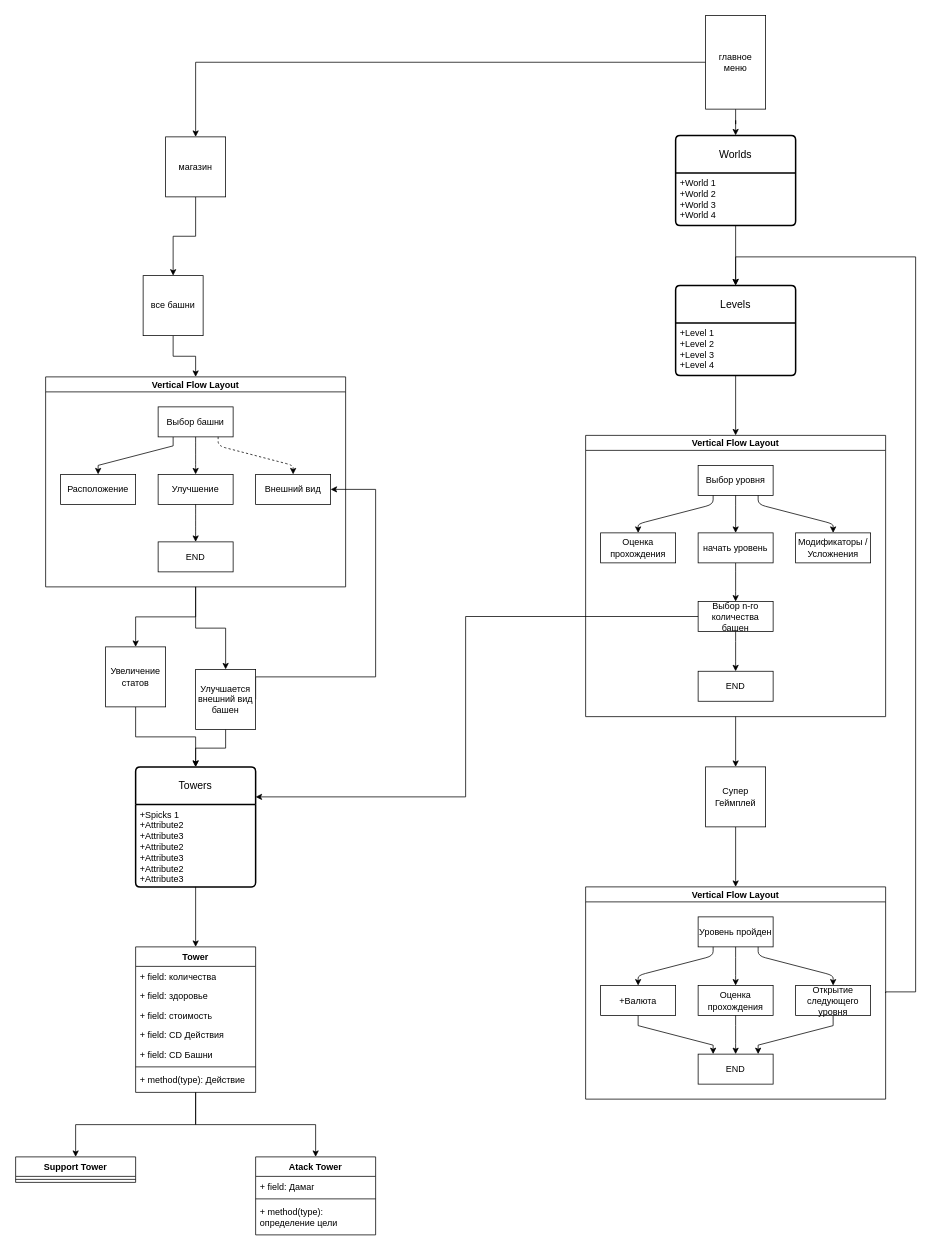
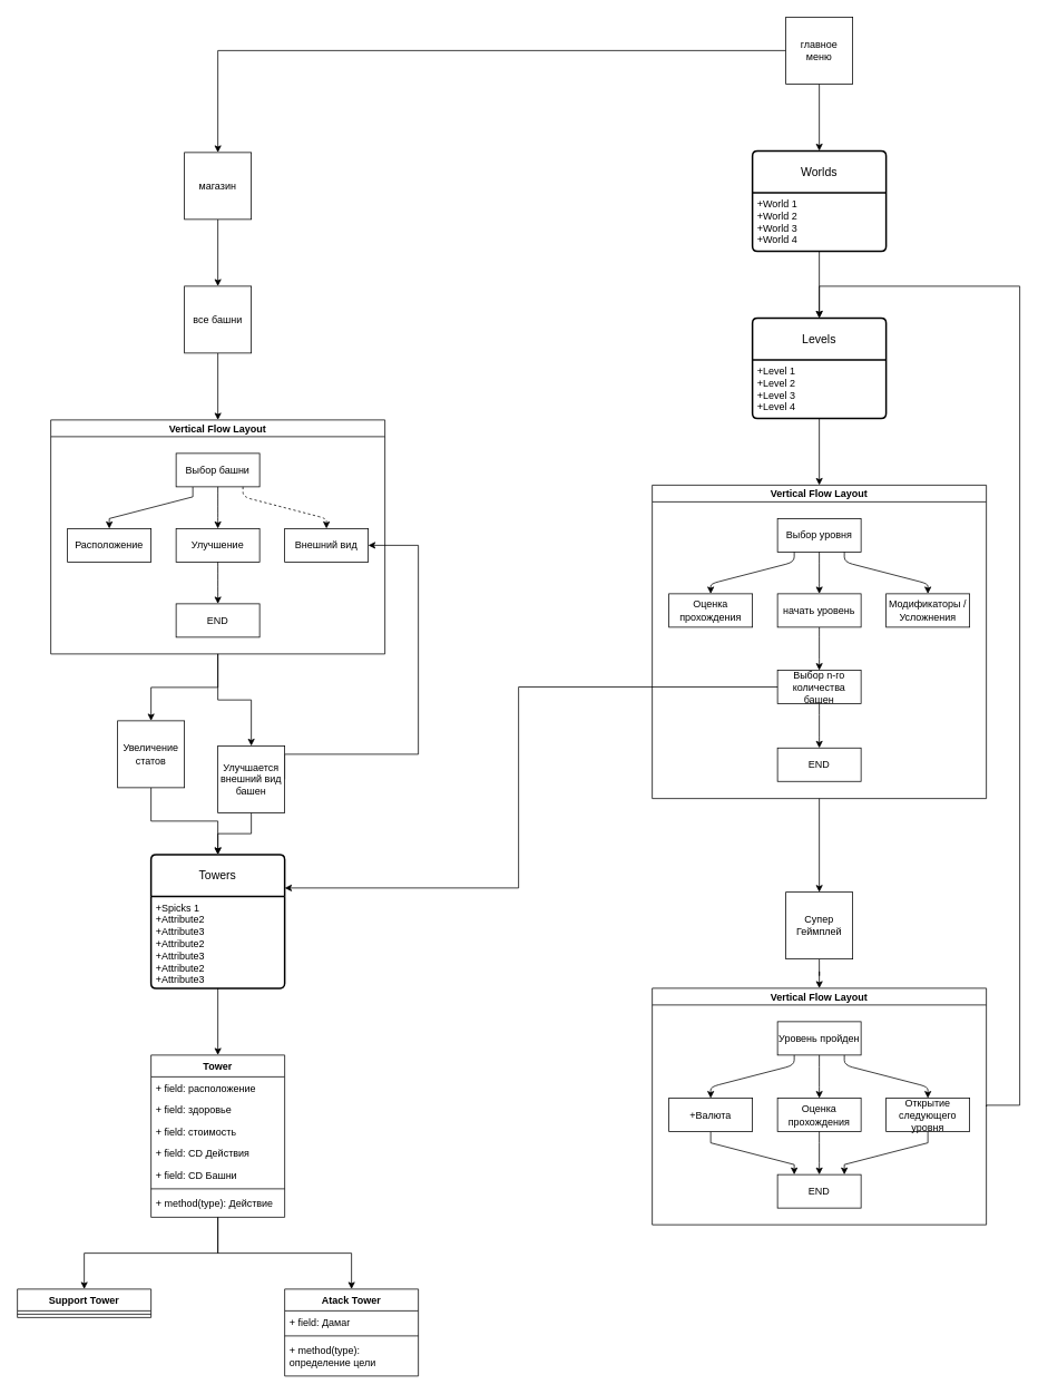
- <mxCell id="4" value="главное меню" style="whiteSpace=wrap;html=1;aspect=fixed;" parent="1" vertex="1"><mxGeometry x="940" y="20" width="80" height="125" as="geometry" /></mxCell>
+ <mxCell id="4" value="главное меню" style="whiteSpace=wrap;html=1;aspect=fixed;" parent="1" vertex="1"><mxGeometry x="940" y="20" width="80" height="80" as="geometry" /></mxCell>
- <mxCell id="8" value="все башни" style="whiteSpace=wrap;html=1;aspect=fixed;" parent="1" vertex="1"><mxGeometry x="190" y="367" width="80" height="80" as="geometry" /></mxCell>
+ <mxCell id="8" value="все башни" style="whiteSpace=wrap;html=1;aspect=fixed;" parent="1" vertex="1"><mxGeometry x="220" y="342" width="80" height="80" as="geometry" /></mxCell>
- <mxCell id="79" value="Супер&lt;br&gt;Геймплей" style="whiteSpace=wrap;html=1;aspect=fixed;" vertex="1" parent="1"><mxGeometry x="940" y="1022" width="80" height="80" as="geometry" /></mxCell>
+ <mxCell id="79" value="Супер&lt;br&gt;Геймплей" style="whiteSpace=wrap;html=1;aspect=fixed;" vertex="1" parent="1"><mxGeometry x="940" y="1067" width="80" height="80" as="geometry" /></mxCell>
- <mxCell id="14" value="+ field: количества" style="text;strokeColor=none;fillColor=none;align=left;verticalAlign=top;spacingLeft=4;spacingRight=4;overflow=hidden;rotatable=0;points=[[0,0.5],[1,0.5]];portConstraint=eastwest;whiteSpace=wrap;html=1;" parent="13" vertex="1"><mxGeometry y="26" width="160" height="26" as="geometry" /></mxCell>
+ <mxCell id="14" value="+ field: расположение" style="text;strokeColor=none;fillColor=none;align=left;verticalAlign=top;spacingLeft=4;spacingRight=4;overflow=hidden;rotatable=0;points=[[0,0.5],[1,0.5]];portConstraint=eastwest;whiteSpace=wrap;html=1;" parent="13" vertex="1"><mxGeometry y="26" width="160" height="26" as="geometry" /></mxCell>
